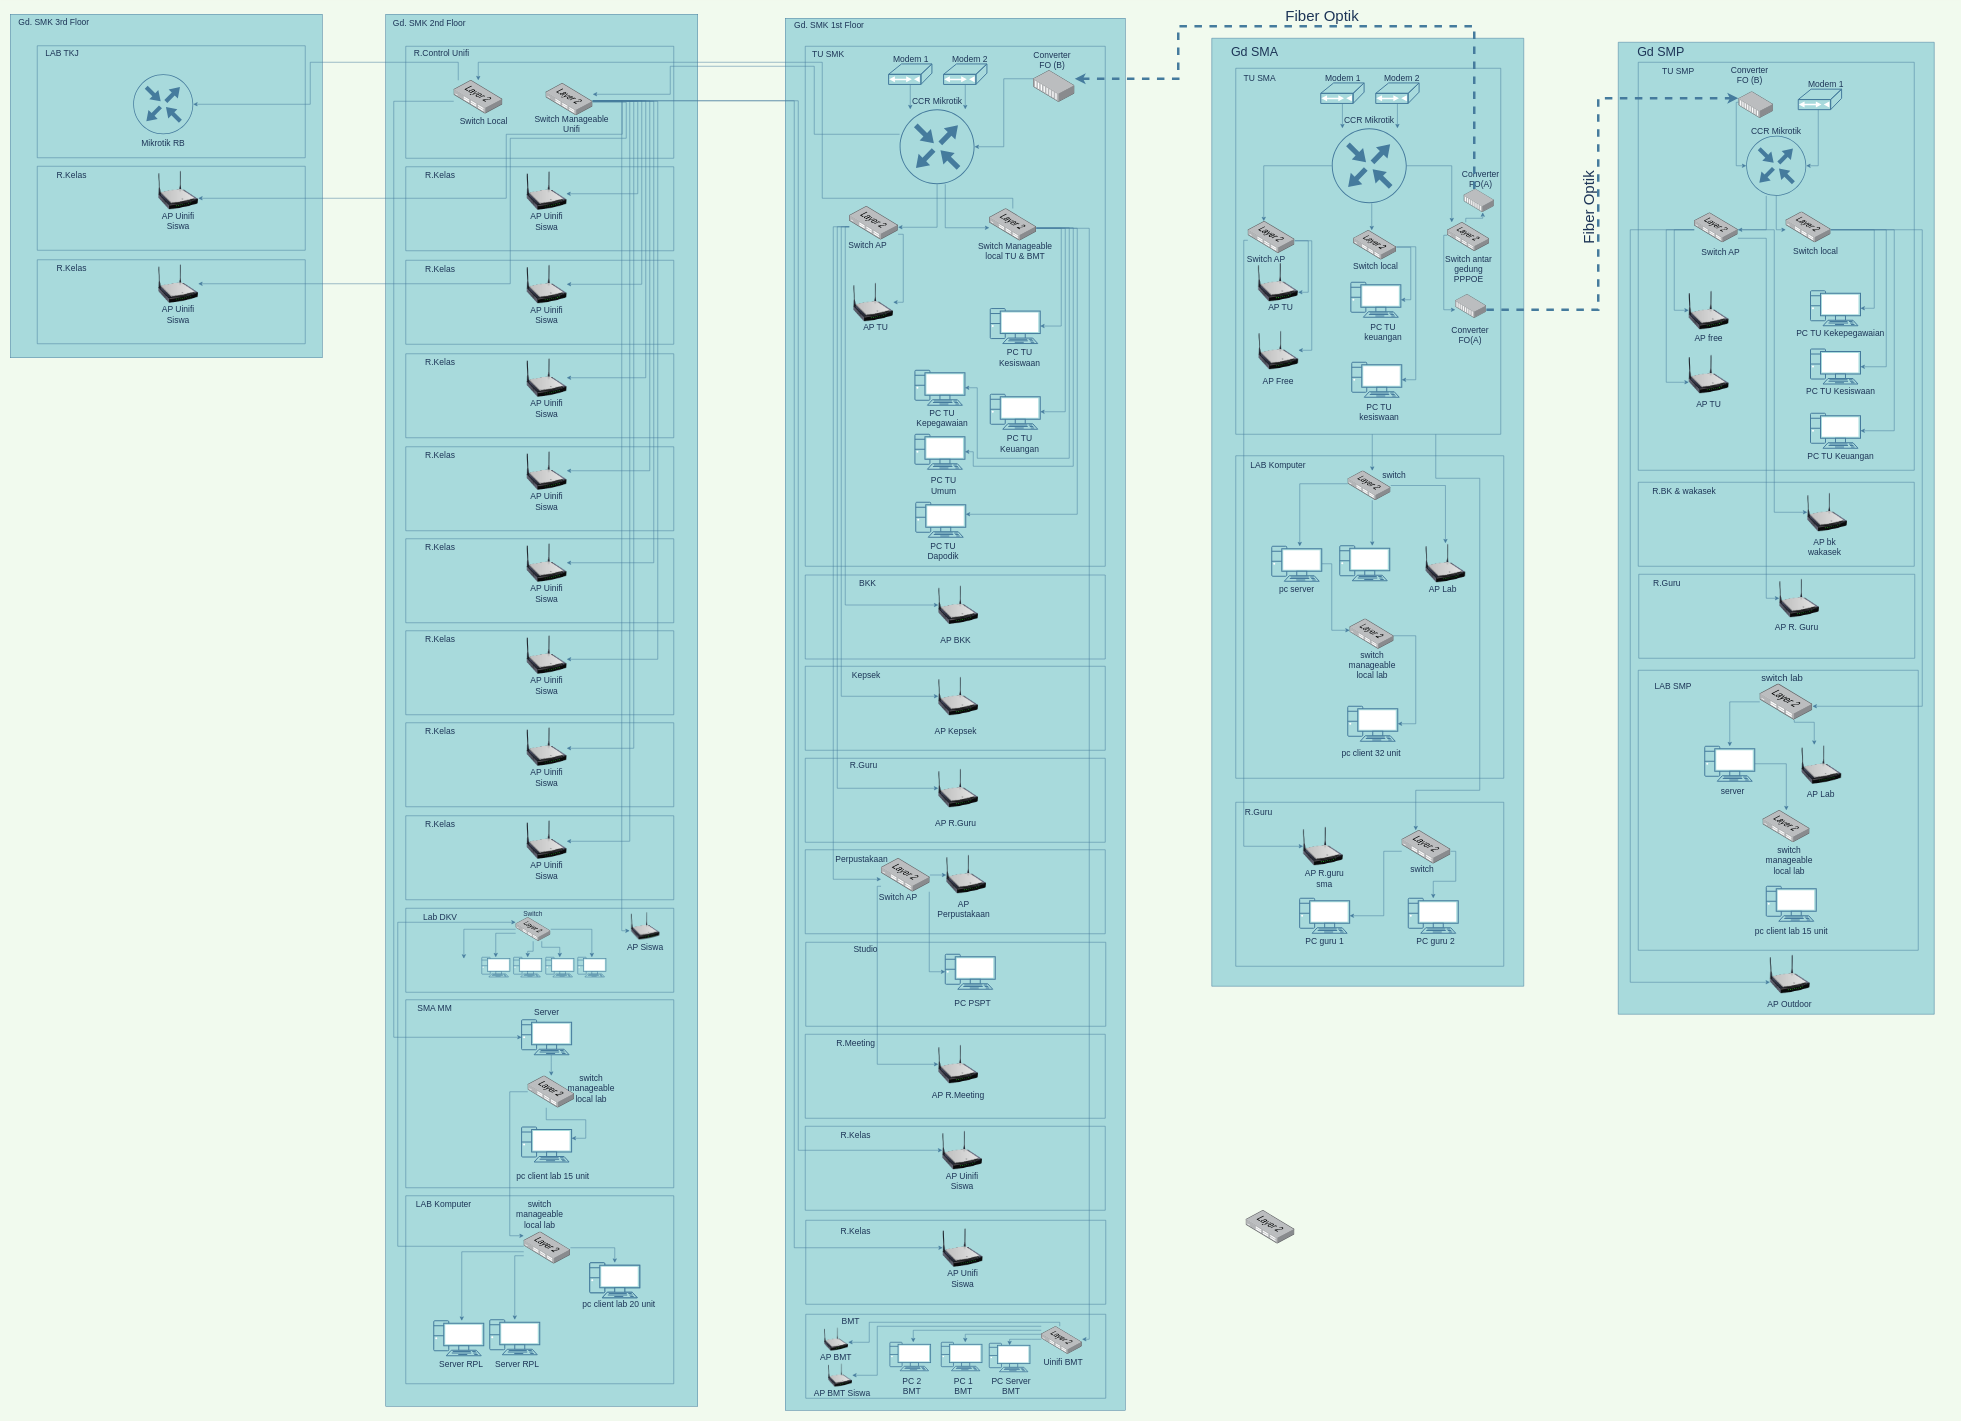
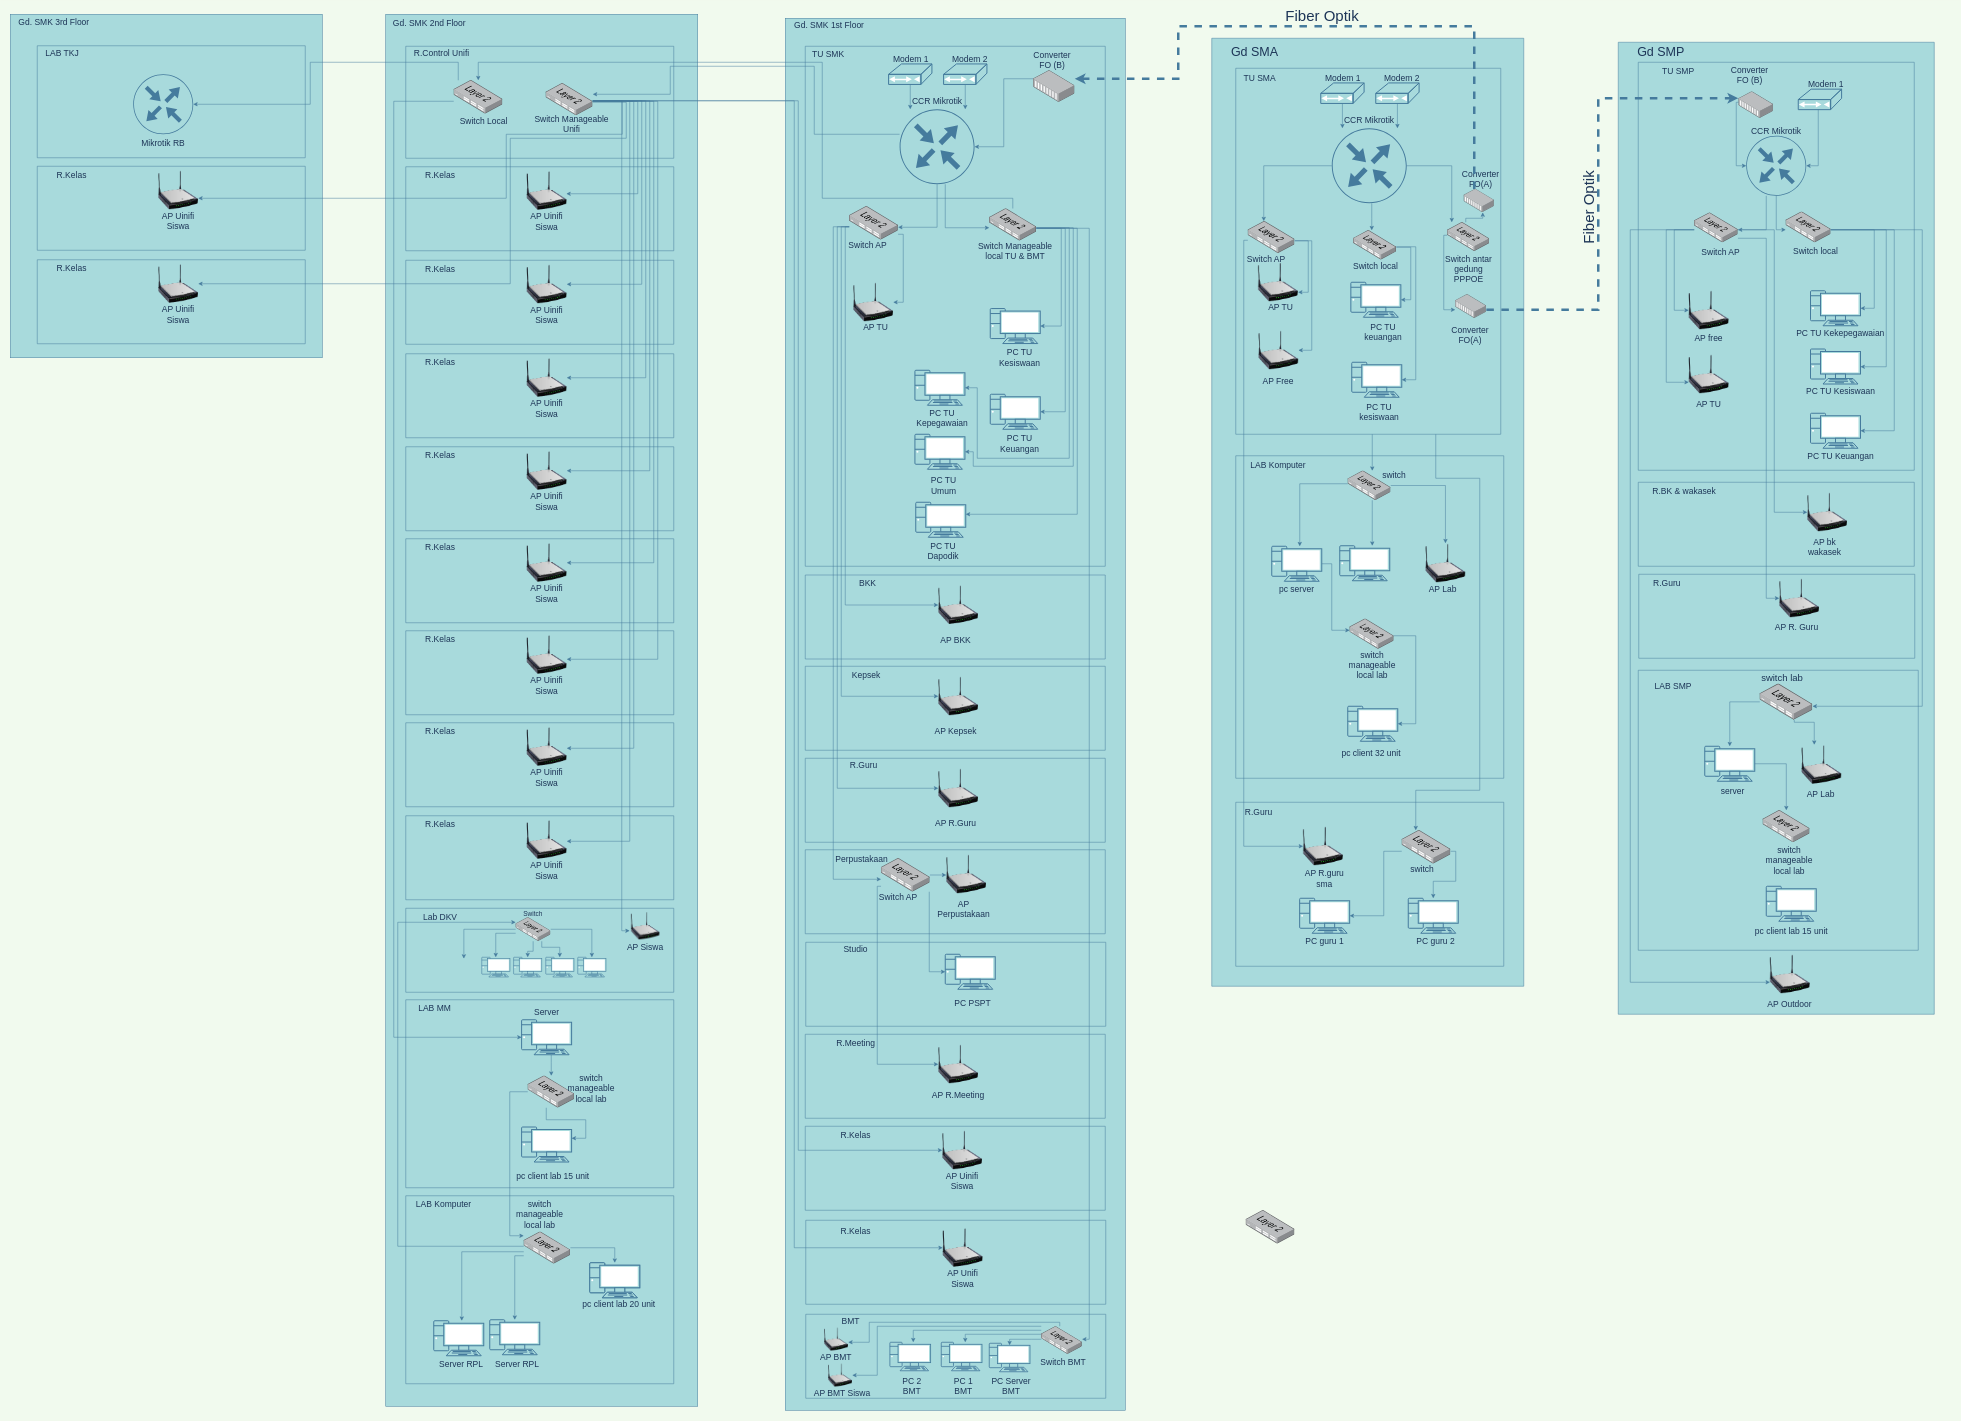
- <mxCell id="272" value="Studio" style="text;html=1;strokeColor=none;fillColor=none;align=center;verticalAlign=middle;whiteSpace=wrap;rounded=0;fontSize=17;fontColor=#1D3557;" vertex="1" parent="179"><mxGeometry x="76" y="1796" width="90" height="20" as="geometry" /></mxCell>
+ <mxCell id="272" value="Studio" style="text;html=1;strokeColor=none;fillColor=none;align=center;verticalAlign=middle;whiteSpace=wrap;rounded=0;fontSize=17;fontColor=#1D3557;" vertex="1" parent="179"><mxGeometry x="56" y="1796" width="90" height="20" as="geometry" /></mxCell>
- <mxCell id="365" value="SMA MM" style="text;html=1;strokeColor=none;fillColor=none;align=center;verticalAlign=middle;whiteSpace=wrap;rounded=0;fontSize=17;fontColor=#1D3557;" vertex="1" parent="303"><mxGeometry x="-185" y="1914" width="100" height="20" as="geometry" /></mxCell>
+ <mxCell id="365" value="LAB MM" style="text;html=1;strokeColor=none;fillColor=none;align=center;verticalAlign=middle;whiteSpace=wrap;rounded=0;fontSize=17;fontColor=#1D3557;" vertex="1" parent="303"><mxGeometry x="-185" y="1914" width="100" height="20" as="geometry" /></mxCell>
- <mxCell id="279" value="Uinifi BMT" style="text;html=1;strokeColor=none;fillColor=none;align=center;verticalAlign=middle;whiteSpace=wrap;rounded=0;fontSize=17;fontColor=#1D3557;" vertex="1" parent="277"><mxGeometry y="62" width="168" height="20" as="geometry" /></mxCell>
+ <mxCell id="279" value="Switch BMT" style="text;html=1;strokeColor=none;fillColor=none;align=center;verticalAlign=middle;whiteSpace=wrap;rounded=0;fontSize=17;fontColor=#1D3557;" vertex="1" parent="277"><mxGeometry y="62" width="168" height="20" as="geometry" /></mxCell>
